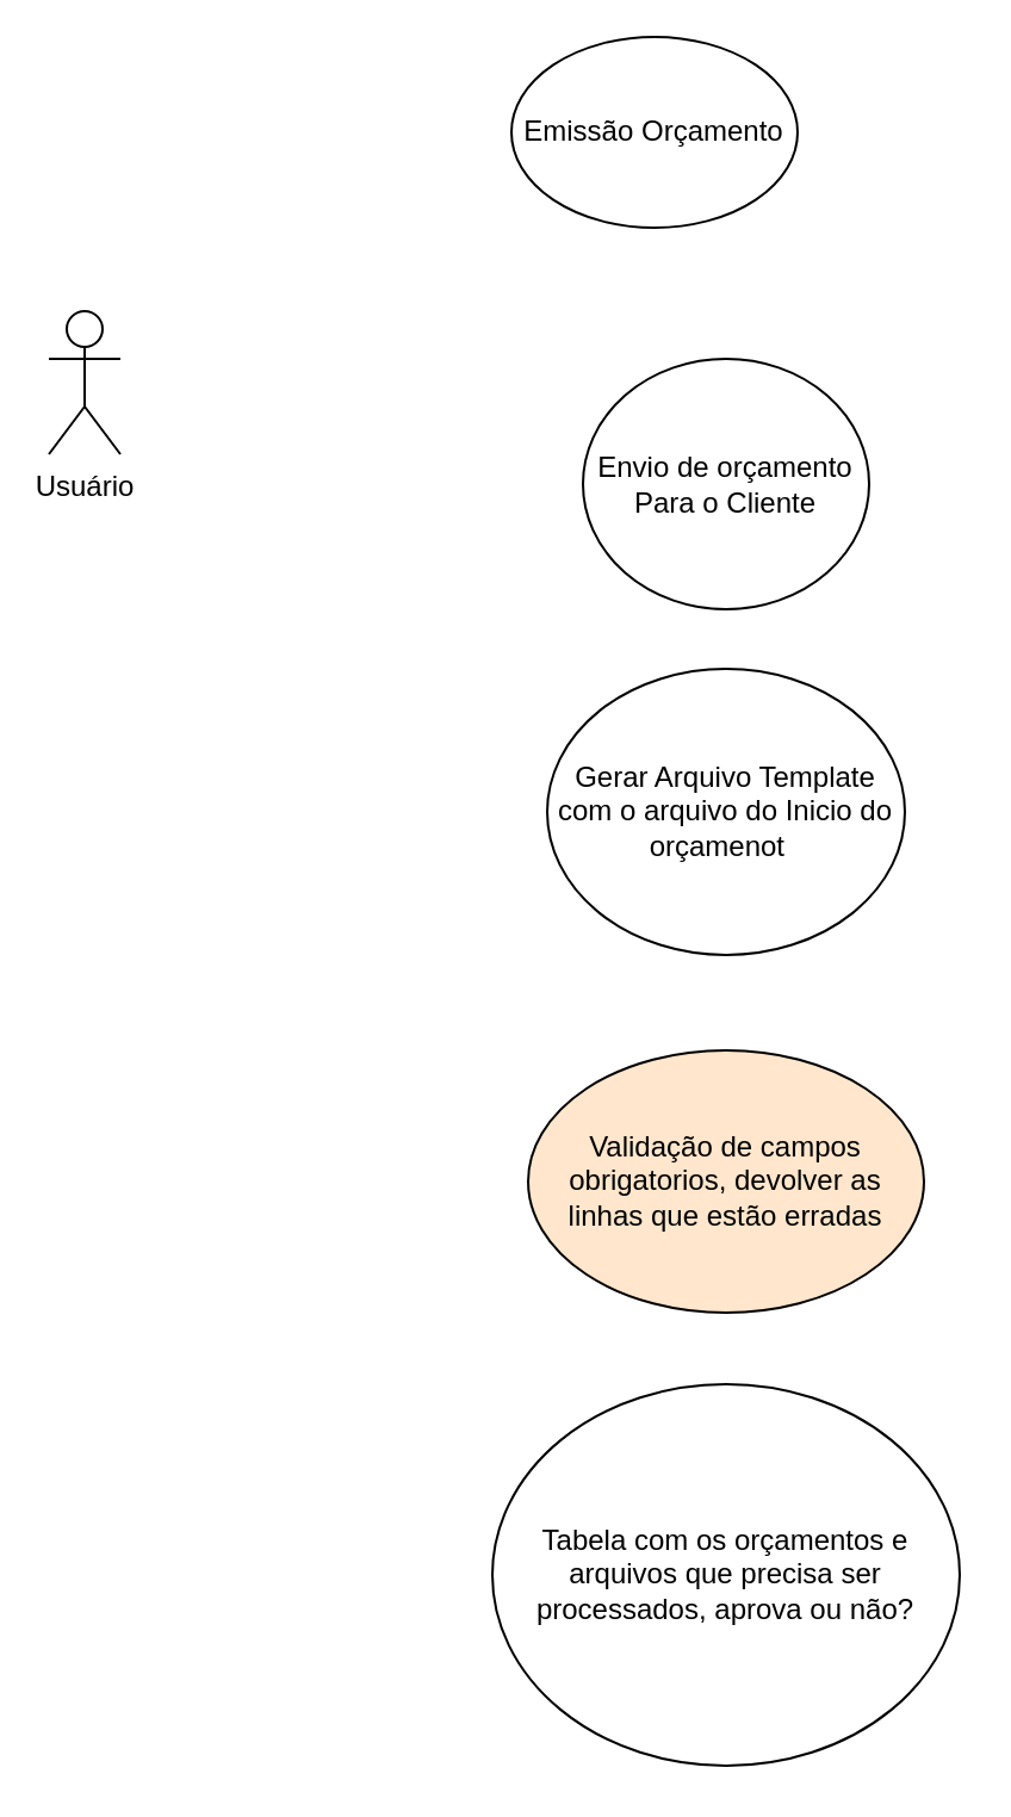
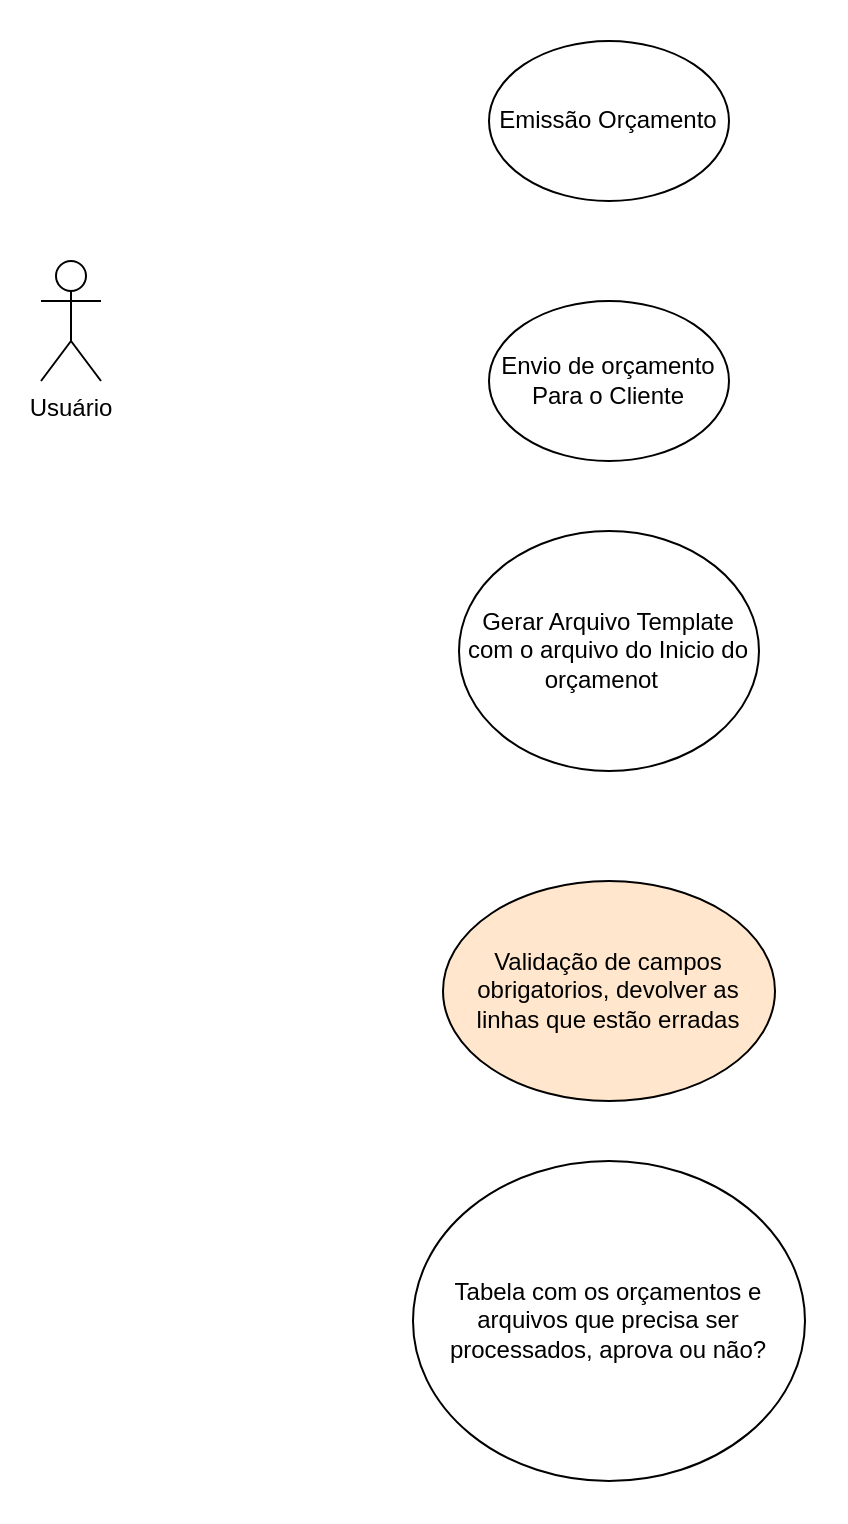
- <mxCell id="3" value="Emissão Orçamento" style="ellipse;whiteSpace=wrap;html=1;" vertex="1" parent="1"><mxGeometry x="214" y="15" width="120" height="80" as="geometry" /></mxCell>
+ <mxCell id="3" value="Emissão Orçamento" style="ellipse;whiteSpace=wrap;html=1;" vertex="1" parent="1"><mxGeometry x="244" y="20" width="120" height="80" as="geometry" /></mxCell>
- <mxCell id="4" value="Envio de orçamento Para o Cliente" style="ellipse;whiteSpace=wrap;html=1;" vertex="1" parent="1"><mxGeometry x="244" y="150" width="120" height="105" as="geometry" /></mxCell>
+ <mxCell id="4" value="Envio de orçamento Para o Cliente" style="ellipse;whiteSpace=wrap;html=1;" vertex="1" parent="1"><mxGeometry x="244" y="150" width="120" height="80" as="geometry" /></mxCell>
- <mxCell id="5" value="Gerar Arquivo Template com o arquivo do Inicio do orçamenot&amp;nbsp;&amp;nbsp;" style="ellipse;whiteSpace=wrap;html=1;" vertex="1" parent="1"><mxGeometry x="229" y="280" width="150" height="120" as="geometry" /></mxCell>
+ <mxCell id="5" value="Gerar Arquivo Template com o arquivo do Inicio do orçamenot&amp;nbsp;&amp;nbsp;" style="ellipse;whiteSpace=wrap;html=1;" vertex="1" parent="1"><mxGeometry x="229" y="265" width="150" height="120" as="geometry" /></mxCell>
